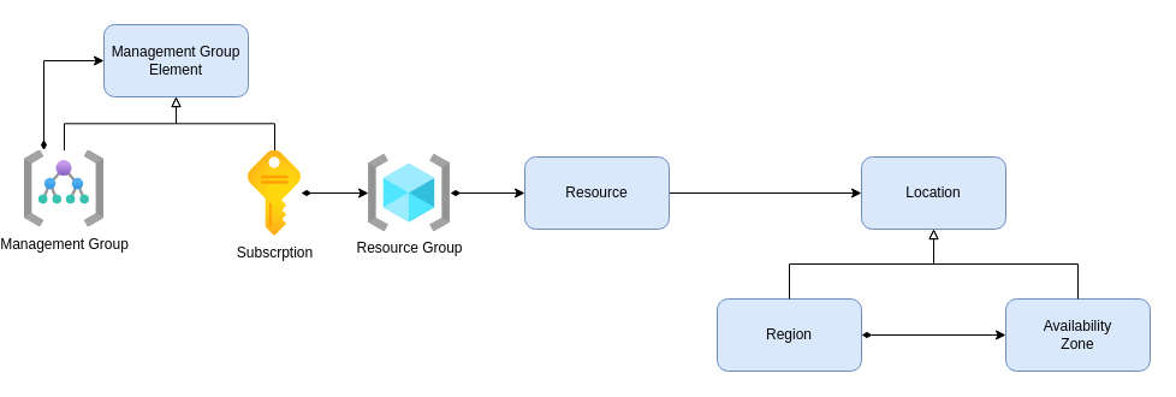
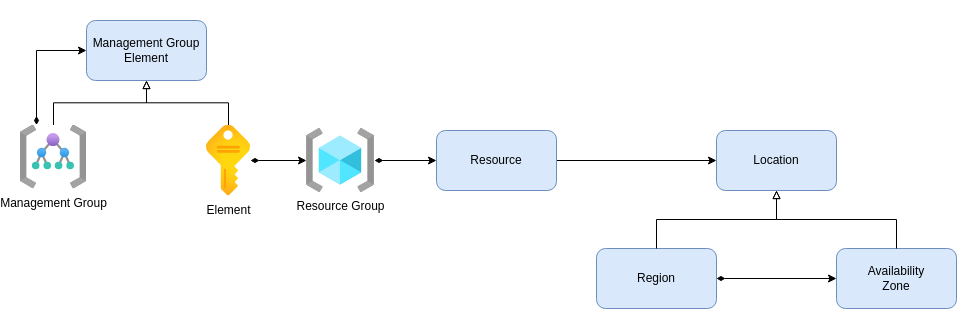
- <mxCell id="7" value="Subscrption" style="aspect=fixed;html=1;points=[];align=center;image;fontSize=12;image=img/lib/azure2/general/Subscriptions.svg;" parent="1" vertex="1"><mxGeometry x="206" y="124.5" width="44" height="71" as="geometry" /></mxCell>
+ <mxCell id="7" value="Element" style="aspect=fixed;html=1;points=[];align=center;image;fontSize=12;image=img/lib/azure2/general/Subscriptions.svg;" parent="1" vertex="1"><mxGeometry x="206" y="124.5" width="44" height="71" as="geometry" /></mxCell>
